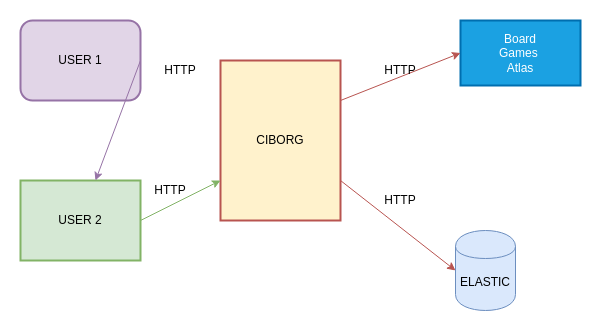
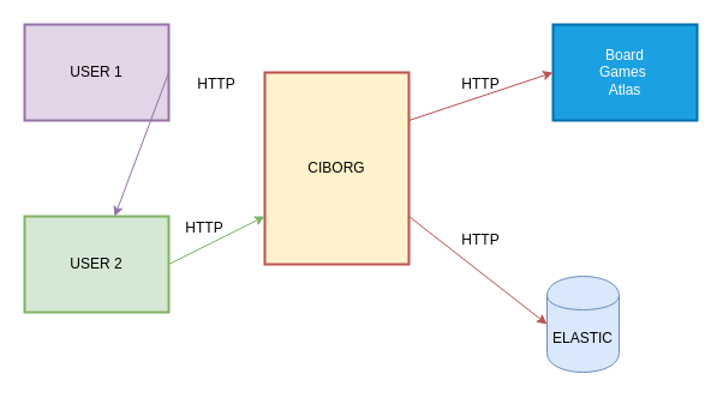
- <mxCell id="3" value="Board &lt;br&gt;Games&amp;nbsp;&lt;br&gt;Atlas" style="rounded=0;whiteSpace=wrap;html=1;strokeColor=#006EAF;strokeWidth=2;fillColor=#1ba1e2;fontColor=#ffffff;" parent="1" vertex="1"><mxGeometry x="460" y="20" width="120" height="65" as="geometry" /></mxCell>
+ <mxCell id="3" value="Board &lt;br&gt;Games&amp;nbsp;&lt;br&gt;Atlas" style="rounded=0;whiteSpace=wrap;html=1;strokeColor=#006EAF;strokeWidth=2;fillColor=#1ba1e2;fontColor=#ffffff;" parent="1" vertex="1"><mxGeometry x="460" y="20" width="120" height="80" as="geometry" /></mxCell>
- <mxCell id="8" value="USER 1" style="whiteSpace=wrap;html=1;strokeColor=#9673a6;strokeWidth=2;fillColor=#e1d5e7;rounded=1;" parent="1" vertex="1"><mxGeometry x="20" y="20" width="120" height="80" as="geometry" /></mxCell>
+ <mxCell id="8" value="USER 1" style="rounded=0;whiteSpace=wrap;html=1;strokeColor=#9673a6;strokeWidth=2;fillColor=#e1d5e7;" parent="1" vertex="1"><mxGeometry x="20" y="20" width="120" height="80" as="geometry" /></mxCell>
